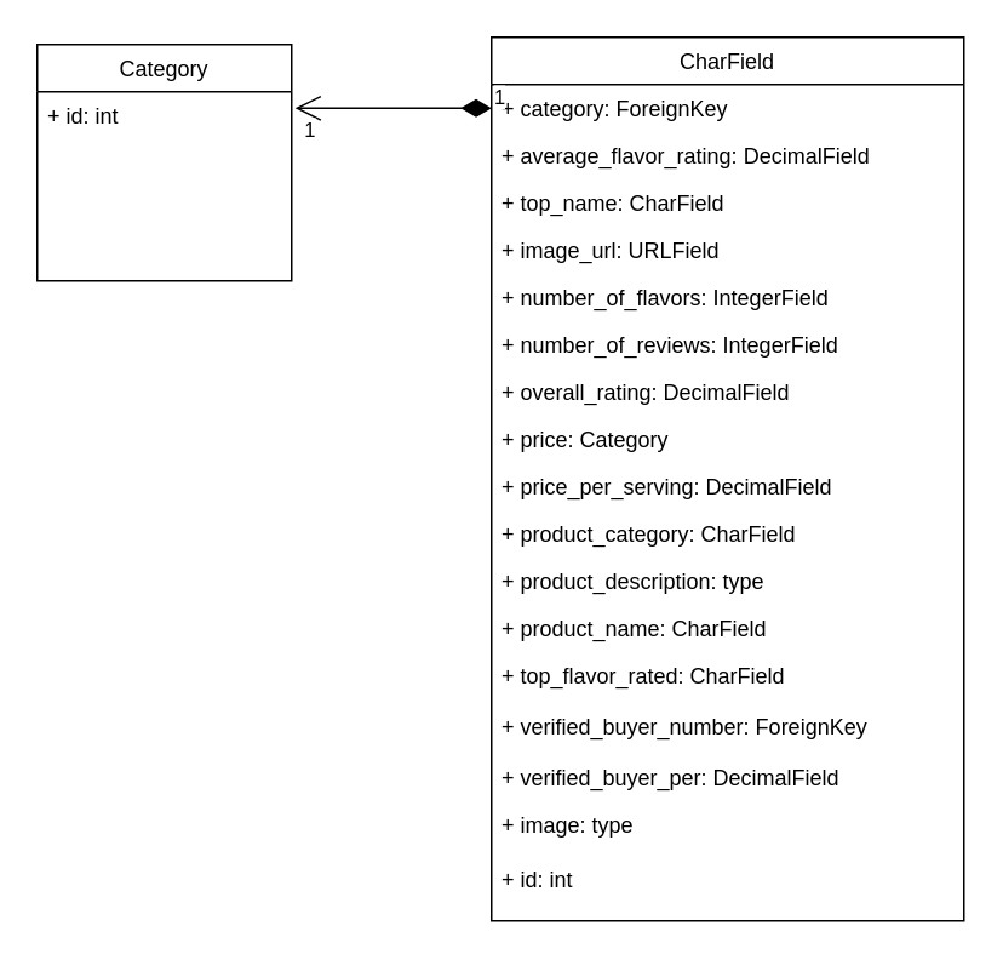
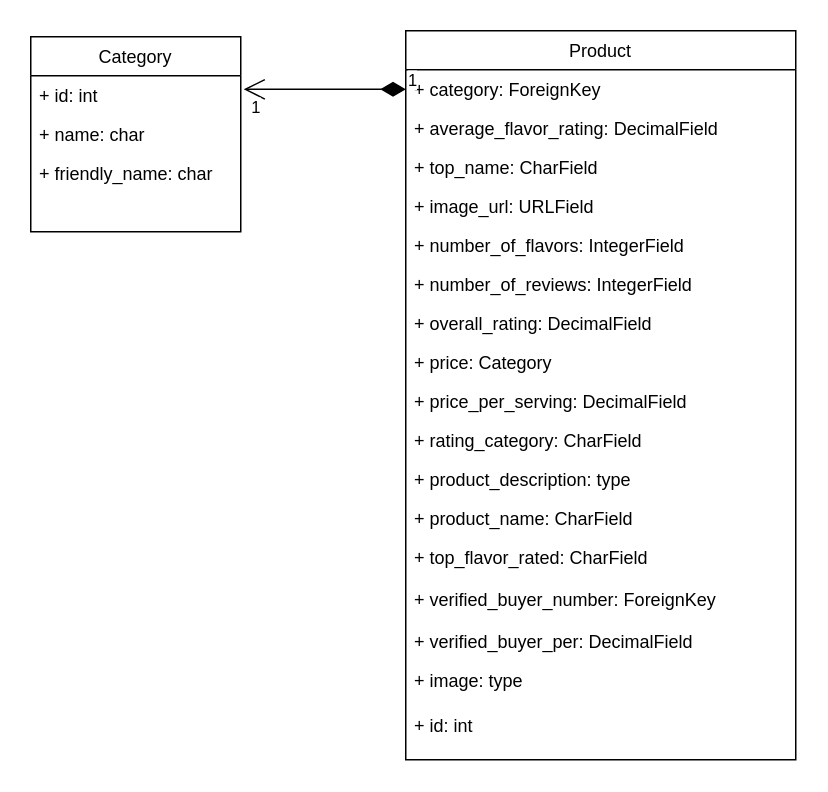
- <mxCell id="9" value="CharField" style="swimlane;fontStyle=0;childLayout=stackLayout;horizontal=1;startSize=26;fillColor=none;horizontalStack=0;resizeParent=1;resizeParentMax=0;resizeLast=0;collapsible=1;marginBottom=0;" vertex="1" parent="8"><mxGeometry width="260" height="486" as="geometry" /></mxCell>
+ <mxCell id="9" value="Product" style="swimlane;fontStyle=0;childLayout=stackLayout;horizontal=1;startSize=26;fillColor=none;horizontalStack=0;resizeParent=1;resizeParentMax=0;resizeLast=0;collapsible=1;marginBottom=0;" vertex="1" parent="8"><mxGeometry width="260" height="486" as="geometry" /></mxCell>
+ <mxCell id="6" value="+ name: char" style="text;strokeColor=none;fillColor=none;align=left;verticalAlign=top;spacingLeft=4;spacingRight=4;overflow=hidden;rotatable=0;points=[[0,0.5],[1,0.5]];portConstraint=eastwest;" vertex="1" parent="3"><mxGeometry y="52" width="140" height="26" as="geometry" /></mxCell>
+ <mxCell id="7" value="+ friendly_name: char" style="text;strokeColor=none;fillColor=none;align=left;verticalAlign=top;spacingLeft=4;spacingRight=4;overflow=hidden;rotatable=0;points=[[0,0.5],[1,0.5]];portConstraint=eastwest;" vertex="1" parent="3"><mxGeometry y="78" width="140" height="26" as="geometry" /></mxCell>
- <mxCell id="19" value="+ product_category: CharField" style="text;strokeColor=none;fillColor=none;align=left;verticalAlign=top;spacingLeft=4;spacingRight=4;overflow=hidden;rotatable=0;points=[[0,0.5],[1,0.5]];portConstraint=eastwest;" vertex="1" parent="9"><mxGeometry y="260" width="260" height="26" as="geometry" /></mxCell>
+ <mxCell id="19" value="+ rating_category: CharField" style="text;strokeColor=none;fillColor=none;align=left;verticalAlign=top;spacingLeft=4;spacingRight=4;overflow=hidden;rotatable=0;points=[[0,0.5],[1,0.5]];portConstraint=eastwest;" vertex="1" parent="9"><mxGeometry y="260" width="260" height="26" as="geometry" /></mxCell>
